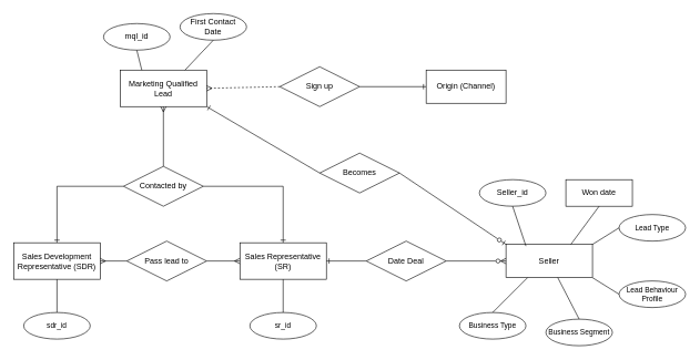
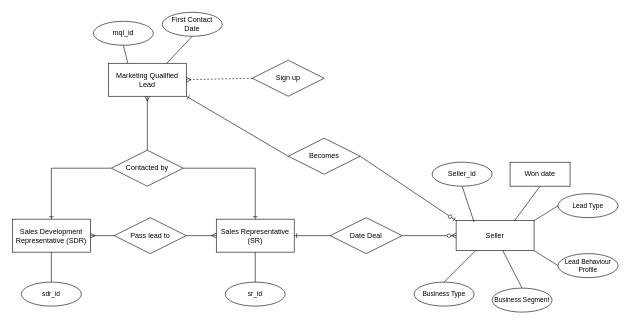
- <mxCell id="3" value="" style="edgeStyle=orthogonalEdgeStyle;rounded=0;orthogonalLoop=1;jettySize=auto;html=1;fontSize=11;endArrow=ERone;endFill=0;targetPerimeterSpacing=0;entryX=0;entryY=0.5;entryDx=0;entryDy=0;" edge="1" parent="1" source="4" target="5"><mxGeometry relative="1" as="geometry"><mxPoint x="620" y="130" as="targetPoint" /></mxGeometry></mxCell>
- <mxCell id="5" value="Origin (Channel)" style="whiteSpace=wrap;html=1;align=center;" vertex="1" parent="1"><mxGeometry x="640" y="105" width="120" height="50" as="geometry" /></mxCell>
